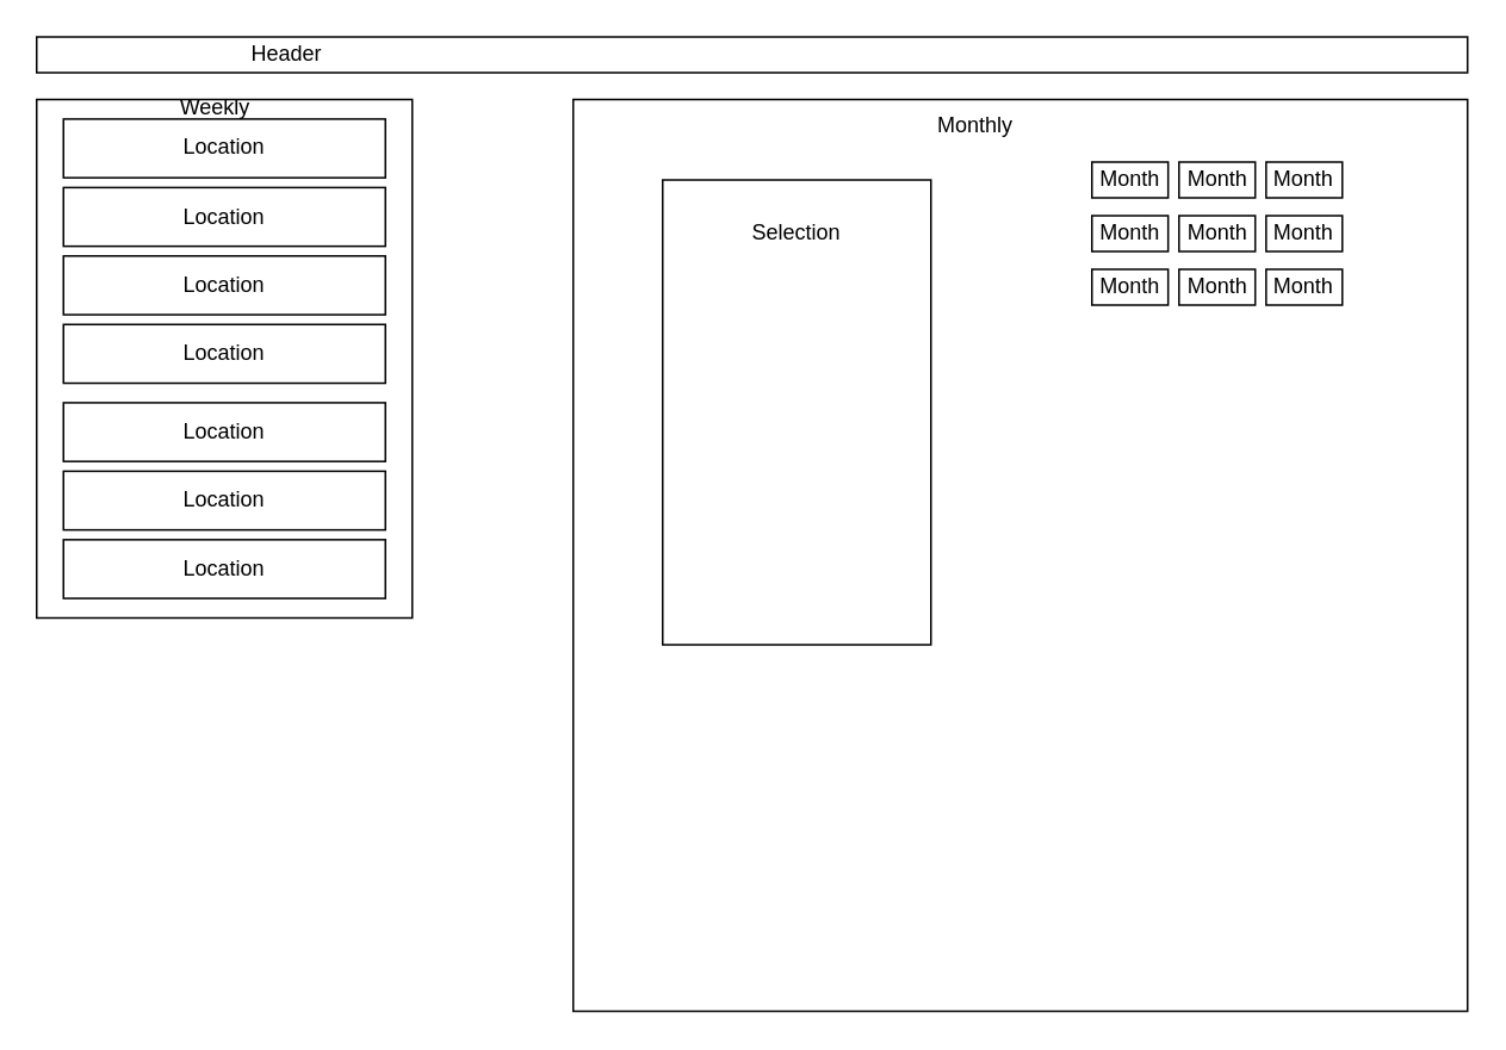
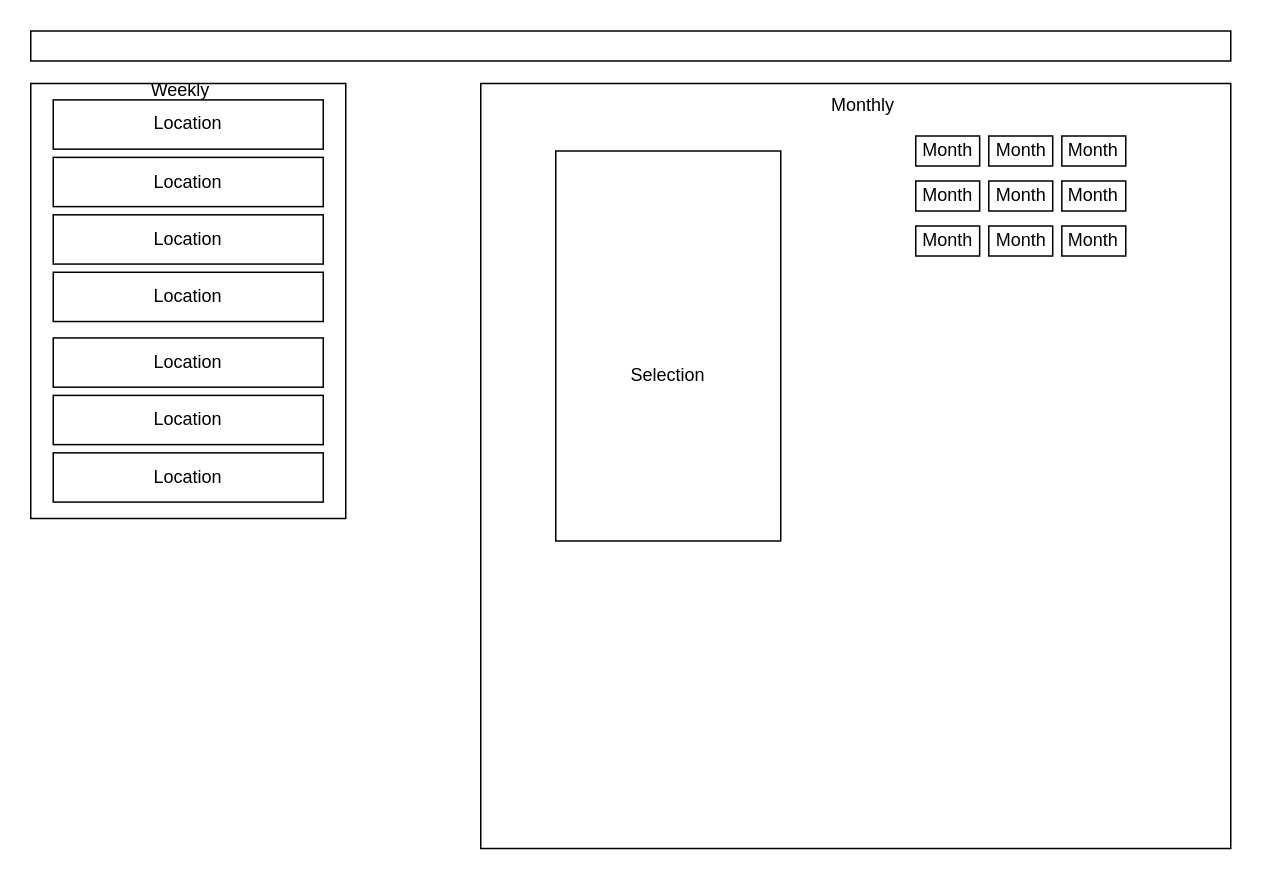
- <mxCell id="28" value="Header" style="text;html=1;strokeColor=none;fillColor=none;align=center;verticalAlign=middle;whiteSpace=wrap;rounded=0;" vertex="1" parent="1"><mxGeometry x="140" width="40" height="20" as="geometry" y="20" /></mxCell>
- <mxCell id="3" value="Monthly" style="text;html=1;strokeColor=none;fillColor=none;align=center;verticalAlign=middle;whiteSpace=wrap;rounded=0;" parent="1" vertex="1"><mxGeometry x="460" y="60" width="170" height="20" as="geometry" /></mxCell>
+ <mxCell id="3" value="Monthly" style="text;html=1;strokeColor=none;fillColor=none;align=center;verticalAlign=middle;whiteSpace=wrap;rounded=0;" parent="1" vertex="1"><mxGeometry x="490" y="60" width="170" height="20" as="geometry" /></mxCell>
- <mxCell id="26" value="Selection" style="text;html=1;strokeColor=none;fillColor=none;align=center;verticalAlign=middle;whiteSpace=wrap;rounded=0;" vertex="1" parent="1"><mxGeometry x="400" y="120" width="90" height="20" as="geometry" /></mxCell>
+ <mxCell id="26" value="Selection" style="text;html=1;strokeColor=none;fillColor=none;align=center;verticalAlign=middle;whiteSpace=wrap;rounded=0;" vertex="1" parent="1"><mxGeometry x="400" y="240" width="90" height="20" as="geometry" /></mxCell>
